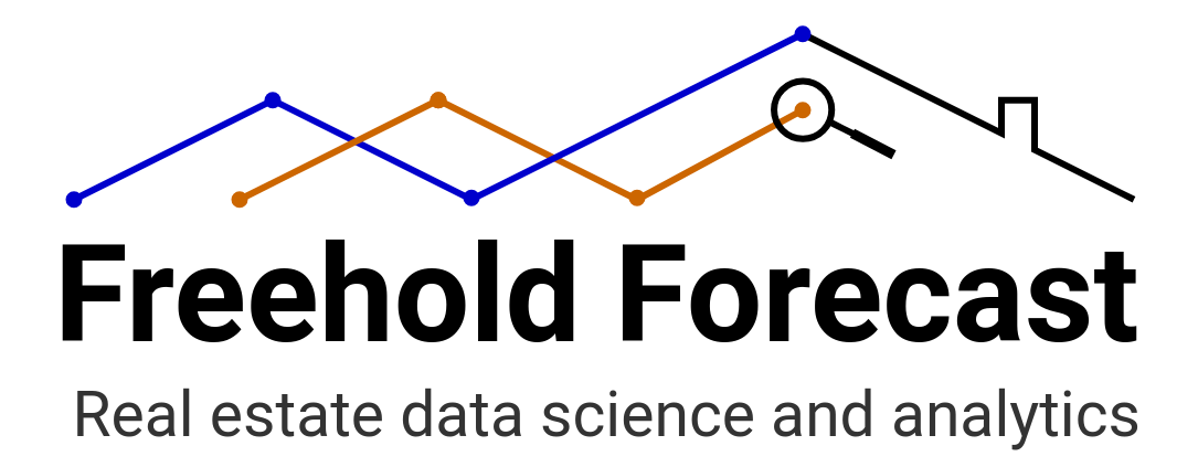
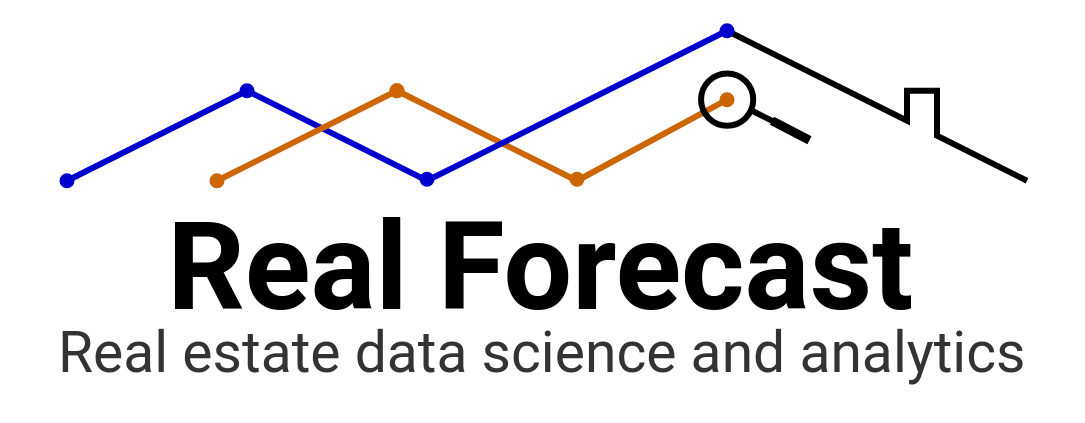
- <mxCell id="3" value="&lt;font style=&quot;font-size: 81px;&quot; face=&quot;Roboto&quot; data-font-src=&quot;https://fonts.googleapis.com/css?family=Roboto&quot;&gt;Freehold Forecast&lt;/font&gt;" style="text;html=1;strokeColor=none;fillColor=none;align=center;verticalAlign=middle;whiteSpace=wrap;rounded=0;fontStyle=1" parent="1" vertex="1"><mxGeometry x="20" y="146" width="680" height="64" as="geometry" /></mxCell>
+ <mxCell id="3" value="&lt;font style=&quot;font-size: 81px;&quot; face=&quot;Roboto&quot; data-font-src=&quot;https://fonts.googleapis.com/css?family=Roboto&quot;&gt;Real Forecast&lt;/font&gt;" style="text;html=1;strokeColor=none;fillColor=none;align=center;verticalAlign=middle;whiteSpace=wrap;rounded=0;fontStyle=1" parent="1" vertex="1"><mxGeometry x="20" y="146" width="680" height="64" as="geometry" /></mxCell>
- <mxCell id="4" value="&lt;font style=&quot;font-size: 38px;&quot; face=&quot;Roboto&quot; data-font-src=&quot;https://fonts.googleapis.com/css?family=Roboto&quot;&gt;Real estate data science and analytics&lt;/font&gt;" style="text;html=1;strokeColor=none;fillColor=none;align=center;verticalAlign=middle;whiteSpace=wrap;rounded=0;fontStyle=0;fontColor=#333333;" parent="1" vertex="1"><mxGeometry x="26" y="225" width="680" height="50" as="geometry" /></mxCell>
+ <mxCell id="4" value="&lt;font style=&quot;font-size: 38px;&quot; face=&quot;Roboto&quot; data-font-src=&quot;https://fonts.googleapis.com/css?family=Roboto&quot;&gt;Real estate data science and analytics&lt;/font&gt;" style="text;html=1;strokeColor=none;fillColor=none;align=center;verticalAlign=middle;whiteSpace=wrap;rounded=0;fontStyle=0;fontColor=#333333;" parent="1" vertex="1"><mxGeometry x="21" y="210" width="680" height="50" as="geometry" /></mxCell>
